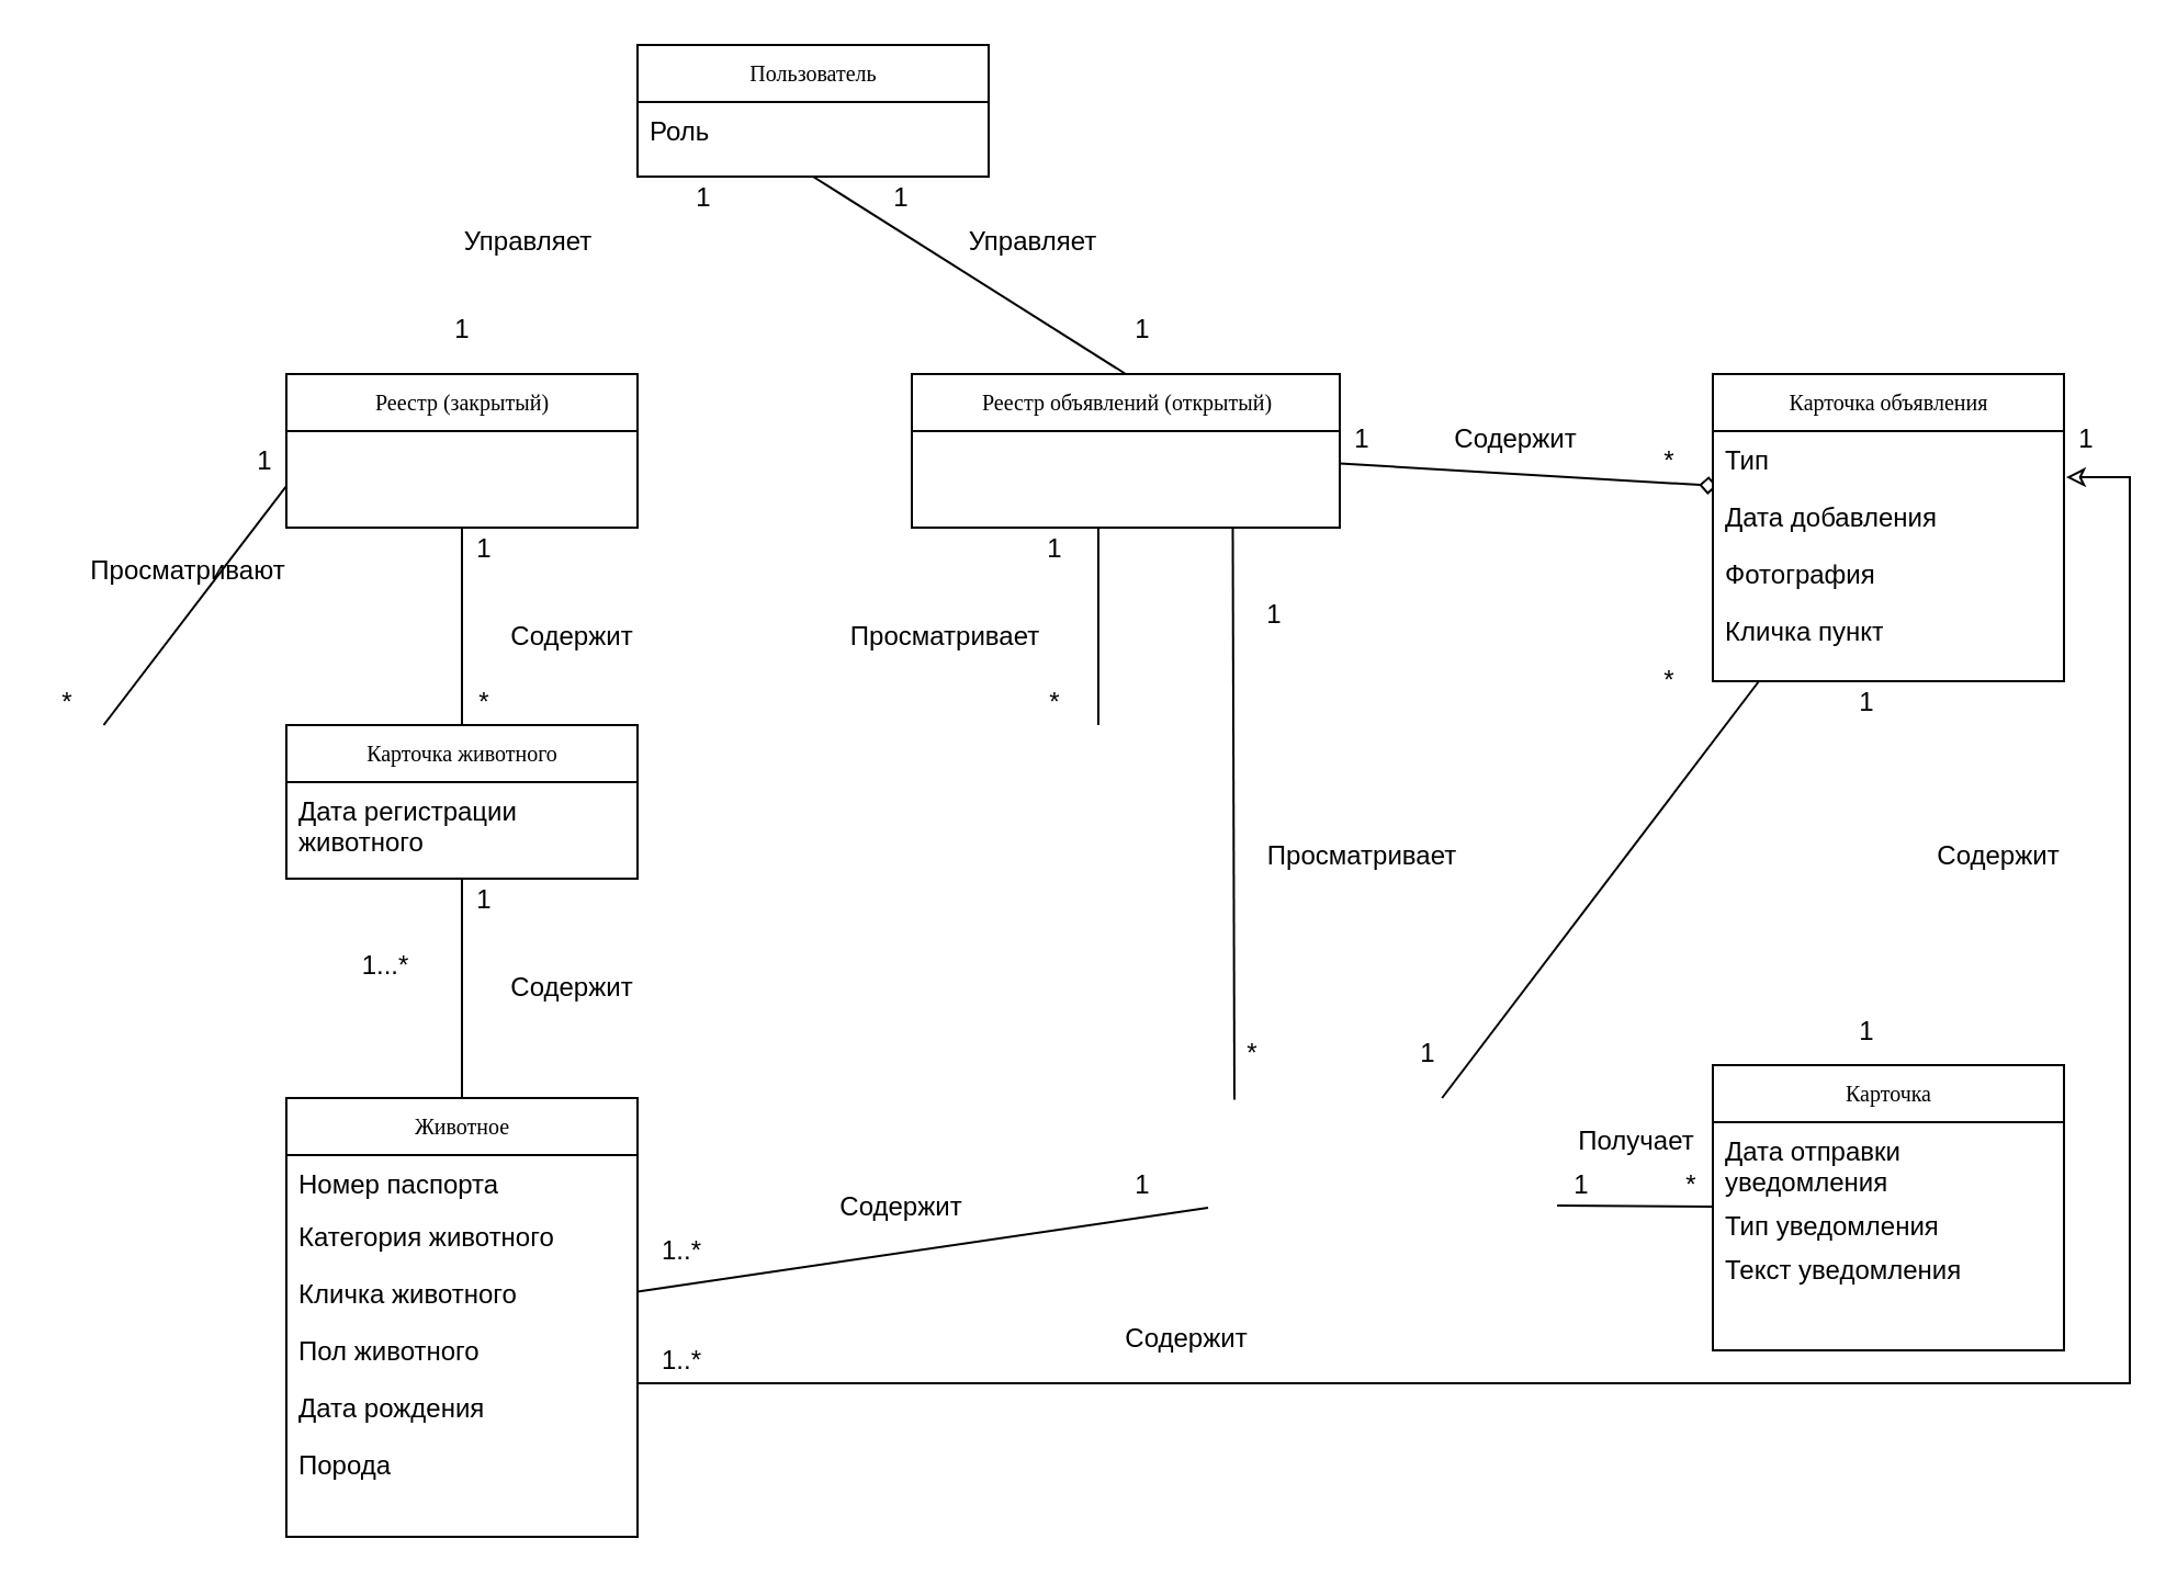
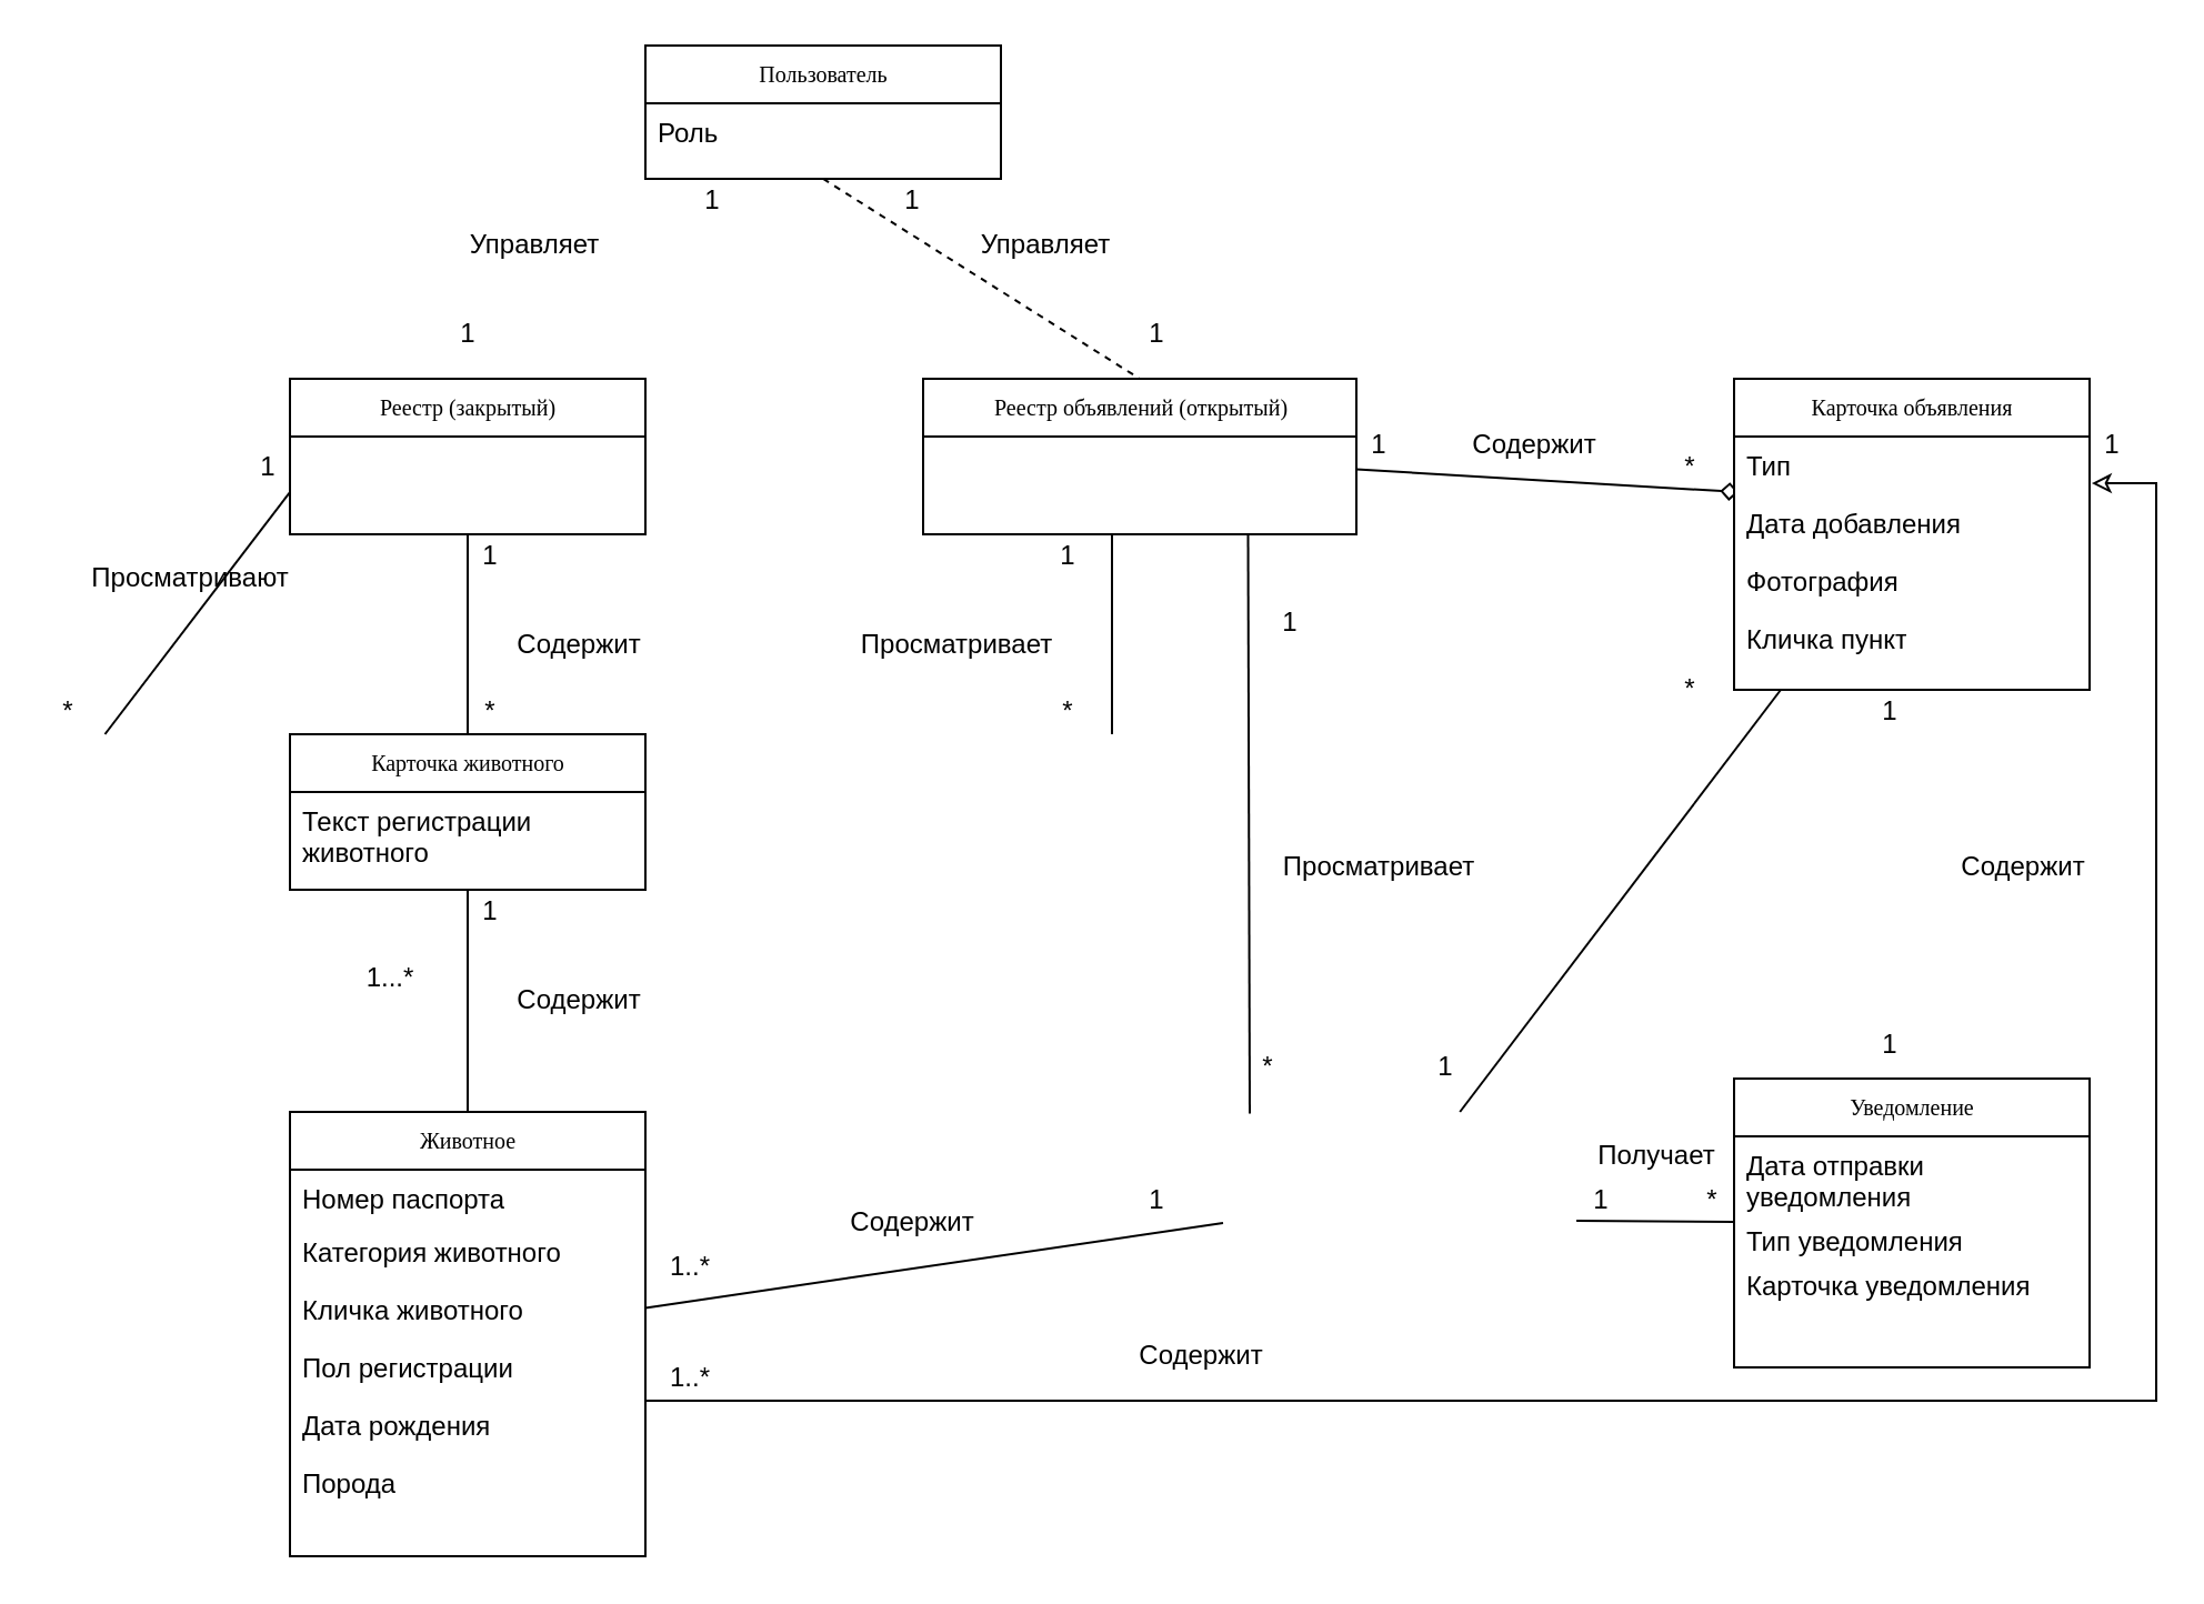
- <mxCell id="2" style="rounded=0;orthogonalLoop=1;jettySize=auto;html=1;entryX=0.5;entryY=0;entryDx=0;entryDy=0;endArrow=none;endFill=0;exitX=0.5;exitY=1;exitDx=0;exitDy=0;" parent="1" source="28" target="10" edge="1"><mxGeometry relative="1" as="geometry" /></mxCell>
+ <mxCell id="2" style="rounded=0;orthogonalLoop=1;jettySize=auto;html=1;entryX=0.5;entryY=0;entryDx=0;entryDy=0;endArrow=none;endFill=0;exitX=0.5;exitY=1;exitDx=0;exitDy=0;dashed=1;" parent="1" source="28" target="10" edge="1"><mxGeometry relative="1" as="geometry" /></mxCell>
- <mxCell id="7" value="Дата регистрации животного" style="text;html=1;strokeColor=none;fillColor=none;align=left;verticalAlign=top;spacingLeft=4;spacingRight=4;whiteSpace=wrap;overflow=hidden;rotatable=0;points=[[0,0.5],[1,0.5]];portConstraint=eastwest;" parent="6" vertex="1"><mxGeometry y="26" width="160" height="44" as="geometry" /></mxCell>
+ <mxCell id="7" value="Текст регистрации животного" style="text;html=1;strokeColor=none;fillColor=none;align=left;verticalAlign=top;spacingLeft=4;spacingRight=4;whiteSpace=wrap;overflow=hidden;rotatable=0;points=[[0,0.5],[1,0.5]];portConstraint=eastwest;" parent="6" vertex="1"><mxGeometry y="26" width="160" height="44" as="geometry" /></mxCell>
- <mxCell id="45" value="Карточка" style="swimlane;html=1;fontStyle=0;childLayout=stackLayout;horizontal=1;startSize=26;fillColor=none;horizontalStack=0;resizeParent=1;resizeLast=0;collapsible=1;marginBottom=0;swimlaneFillColor=#ffffff;rounded=0;shadow=0;comic=0;labelBackgroundColor=none;strokeWidth=1;fontFamily=Verdana;fontSize=10;align=center;" parent="1" vertex="1"><mxGeometry x="780" y="485" width="160" height="130" as="geometry" /></mxCell>
+ <mxCell id="45" value="Уведомление" style="swimlane;html=1;fontStyle=0;childLayout=stackLayout;horizontal=1;startSize=26;fillColor=none;horizontalStack=0;resizeParent=1;resizeLast=0;collapsible=1;marginBottom=0;swimlaneFillColor=#ffffff;rounded=0;shadow=0;comic=0;labelBackgroundColor=none;strokeWidth=1;fontFamily=Verdana;fontSize=10;align=center;" parent="1" vertex="1"><mxGeometry x="780" y="485" width="160" height="130" as="geometry" /></mxCell>
- <mxCell id="48" value="Текст уведомления" style="text;html=1;strokeColor=none;fillColor=none;align=left;verticalAlign=top;spacingLeft=4;spacingRight=4;whiteSpace=wrap;overflow=hidden;rotatable=0;points=[[0,0.5],[1,0.5]];portConstraint=eastwest;" parent="45" vertex="1"><mxGeometry y="80" width="160" height="20" as="geometry" /></mxCell>
+ <mxCell id="48" value="Карточка уведомления" style="text;html=1;strokeColor=none;fillColor=none;align=left;verticalAlign=top;spacingLeft=4;spacingRight=4;whiteSpace=wrap;overflow=hidden;rotatable=0;points=[[0,0.5],[1,0.5]];portConstraint=eastwest;" parent="45" vertex="1"><mxGeometry y="80" width="160" height="20" as="geometry" /></mxCell>
- <mxCell id="19" value="Пол животного" style="text;html=1;strokeColor=none;fillColor=none;align=left;verticalAlign=top;spacingLeft=4;spacingRight=4;whiteSpace=wrap;overflow=hidden;rotatable=0;points=[[0,0.5],[1,0.5]];portConstraint=eastwest;" parent="15" vertex="1"><mxGeometry y="102" width="160" height="26" as="geometry" /></mxCell>
+ <mxCell id="19" value="Пол регистрации" style="text;html=1;strokeColor=none;fillColor=none;align=left;verticalAlign=top;spacingLeft=4;spacingRight=4;whiteSpace=wrap;overflow=hidden;rotatable=0;points=[[0,0.5],[1,0.5]];portConstraint=eastwest;" parent="15" vertex="1"><mxGeometry y="102" width="160" height="26" as="geometry" /></mxCell>
